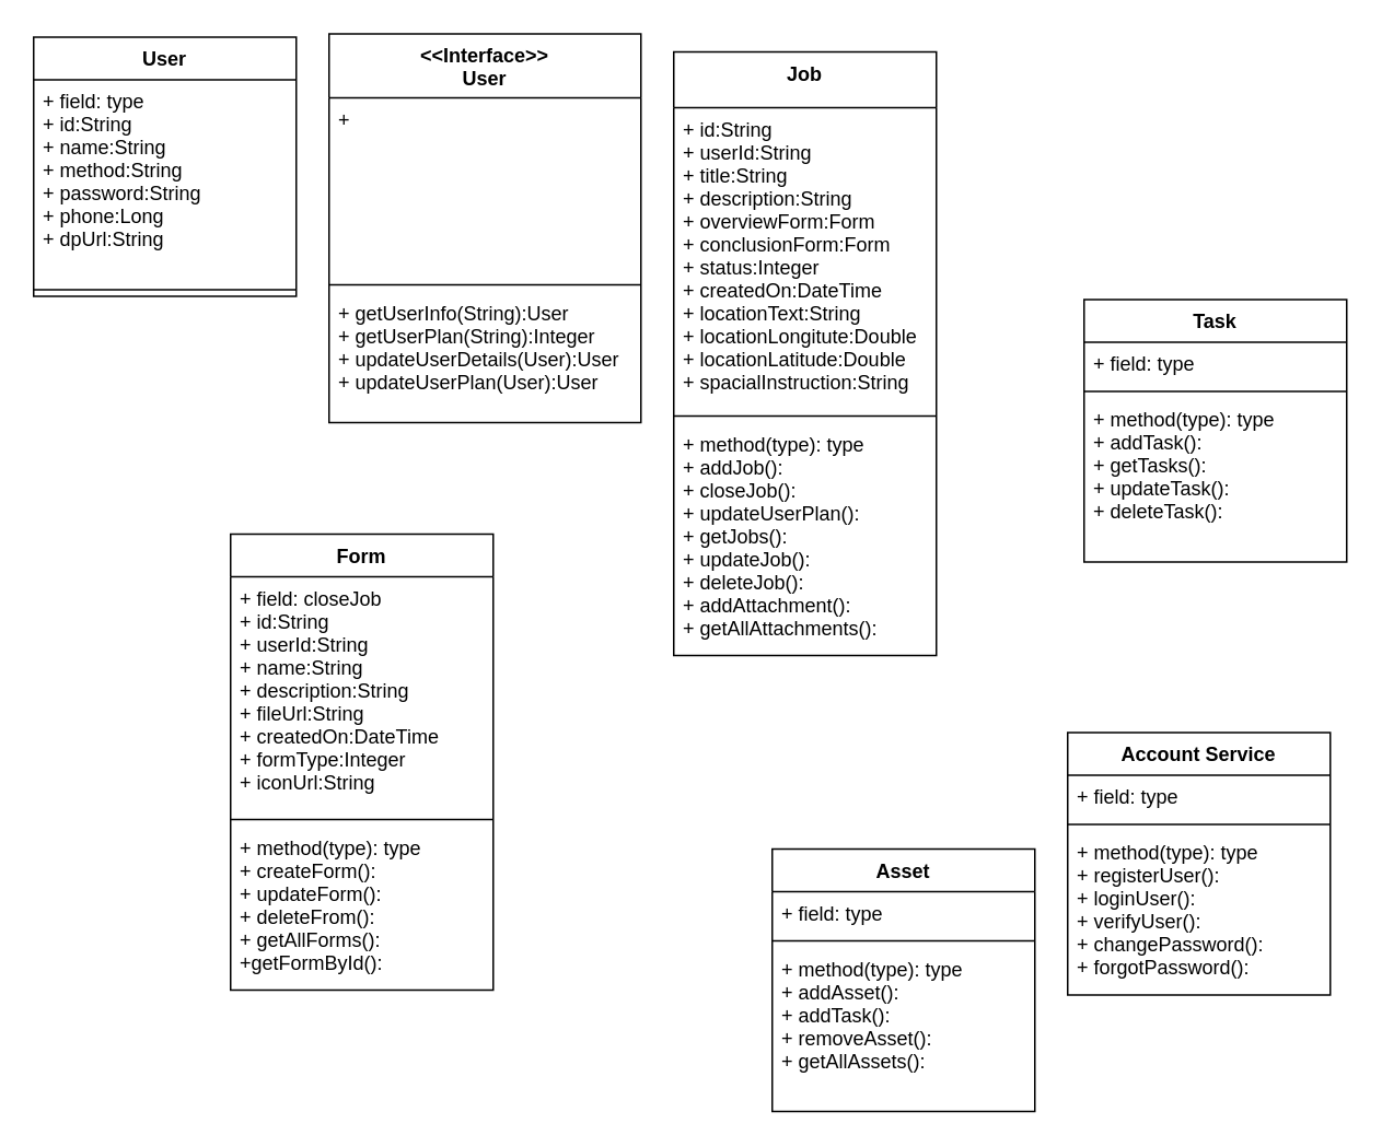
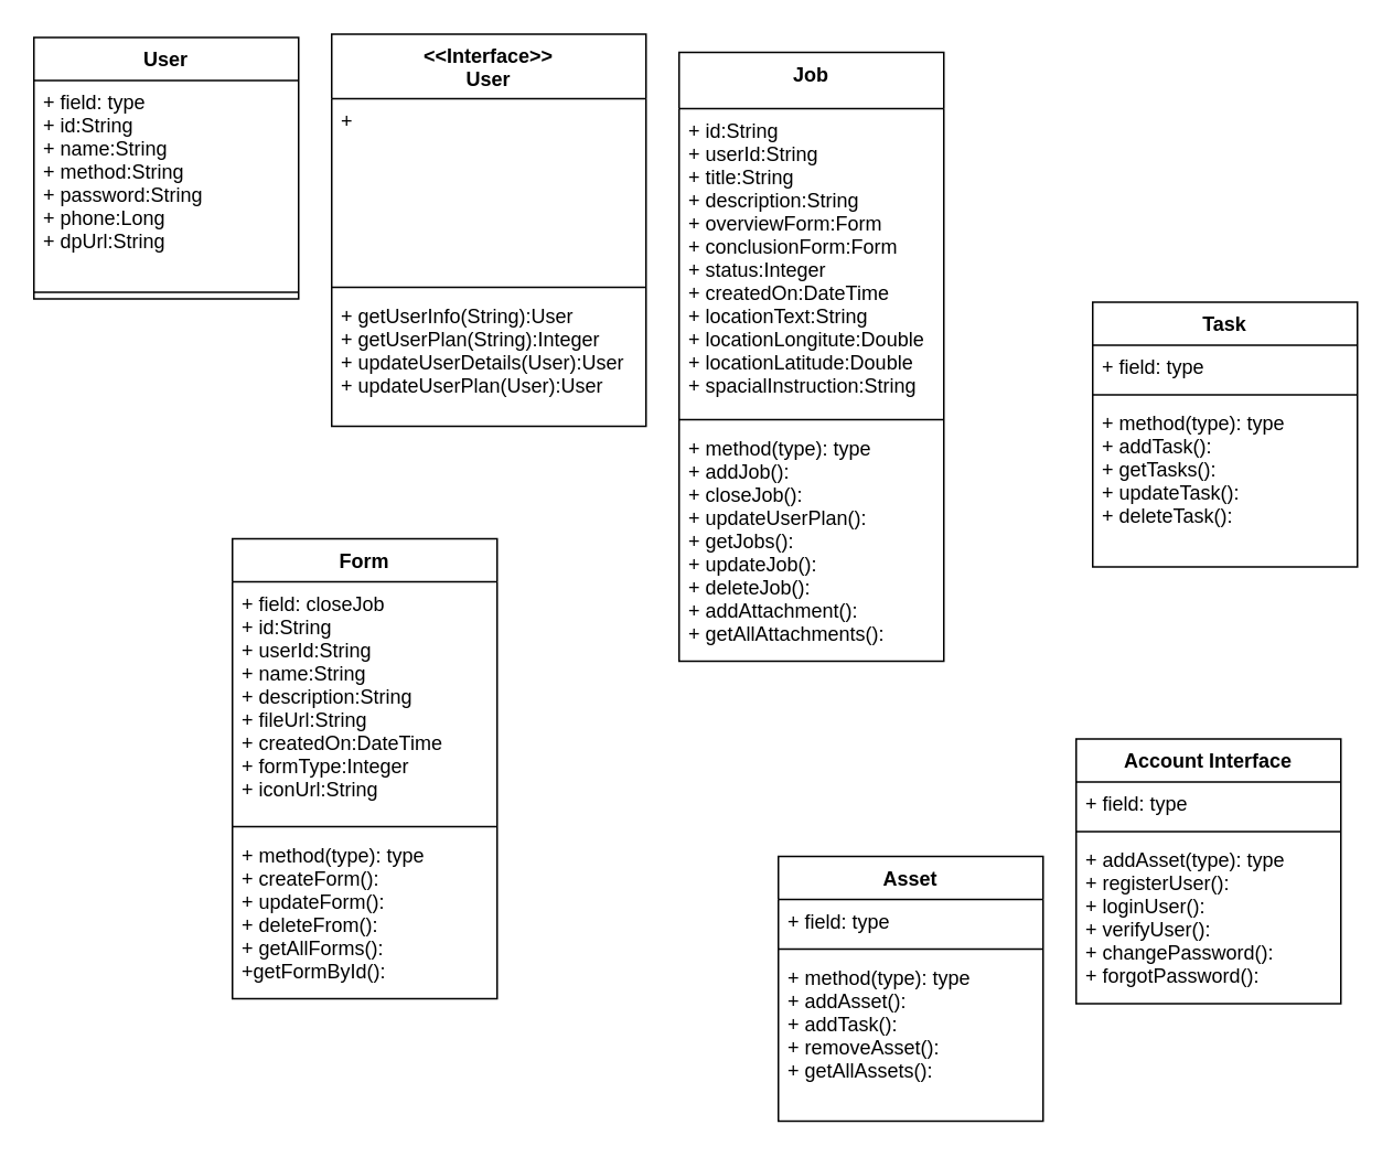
- <mxCell id="21" value="Account Service" style="swimlane;fontStyle=1;align=center;verticalAlign=top;childLayout=stackLayout;horizontal=1;startSize=26;horizontalStack=0;resizeParent=1;resizeParentMax=0;resizeLast=0;collapsible=1;marginBottom=0;" vertex="1" parent="1"><mxGeometry x="650" y="446" width="160" height="160" as="geometry" /></mxCell>
+ <mxCell id="21" value="Account Interface" style="swimlane;fontStyle=1;align=center;verticalAlign=top;childLayout=stackLayout;horizontal=1;startSize=26;horizontalStack=0;resizeParent=1;resizeParentMax=0;resizeLast=0;collapsible=1;marginBottom=0;" vertex="1" parent="1"><mxGeometry x="650" y="446" width="160" height="160" as="geometry" /></mxCell>
- <mxCell id="24" value="+ method(type): type&#10;+ registerUser():&#10;+ loginUser():&#10;+ verifyUser():&#10;+ changePassword():&#10;+ forgotPassword():&#10;" style="text;strokeColor=none;fillColor=none;align=left;verticalAlign=top;spacingLeft=4;spacingRight=4;overflow=hidden;rotatable=0;points=[[0,0.5],[1,0.5]];portConstraint=eastwest;" vertex="1" parent="21"><mxGeometry y="60" width="160" height="100" as="geometry" /></mxCell>
+ <mxCell id="24" value="+ addAsset(type): type&#10;+ registerUser():&#10;+ loginUser():&#10;+ verifyUser():&#10;+ changePassword():&#10;+ forgotPassword():&#10;" style="text;strokeColor=none;fillColor=none;align=left;verticalAlign=top;spacingLeft=4;spacingRight=4;overflow=hidden;rotatable=0;points=[[0,0.5],[1,0.5]];portConstraint=eastwest;" vertex="1" parent="21"><mxGeometry y="60" width="160" height="100" as="geometry" /></mxCell>
